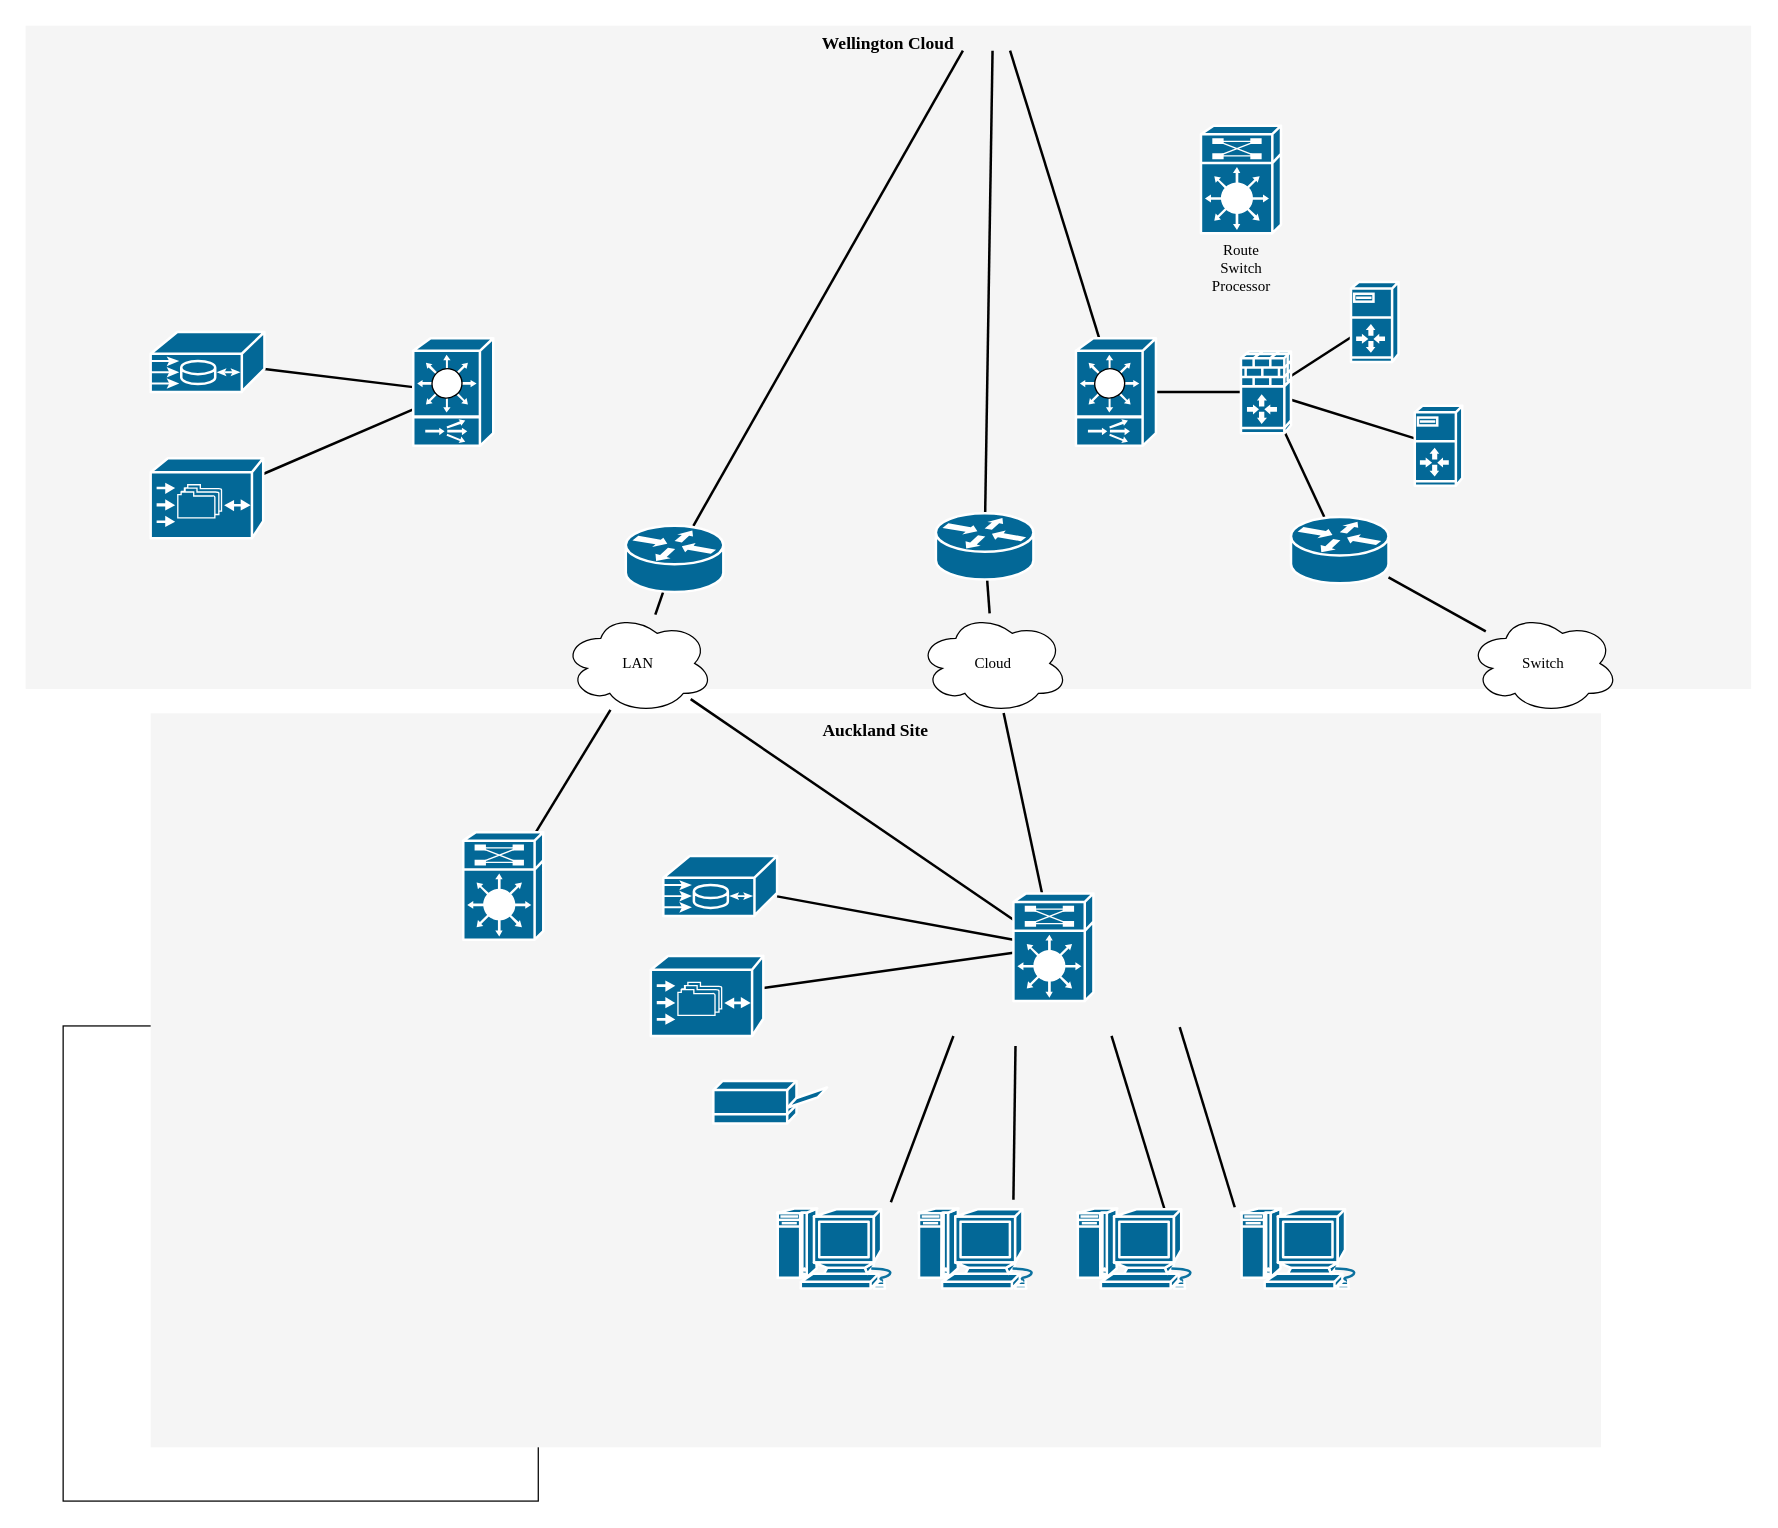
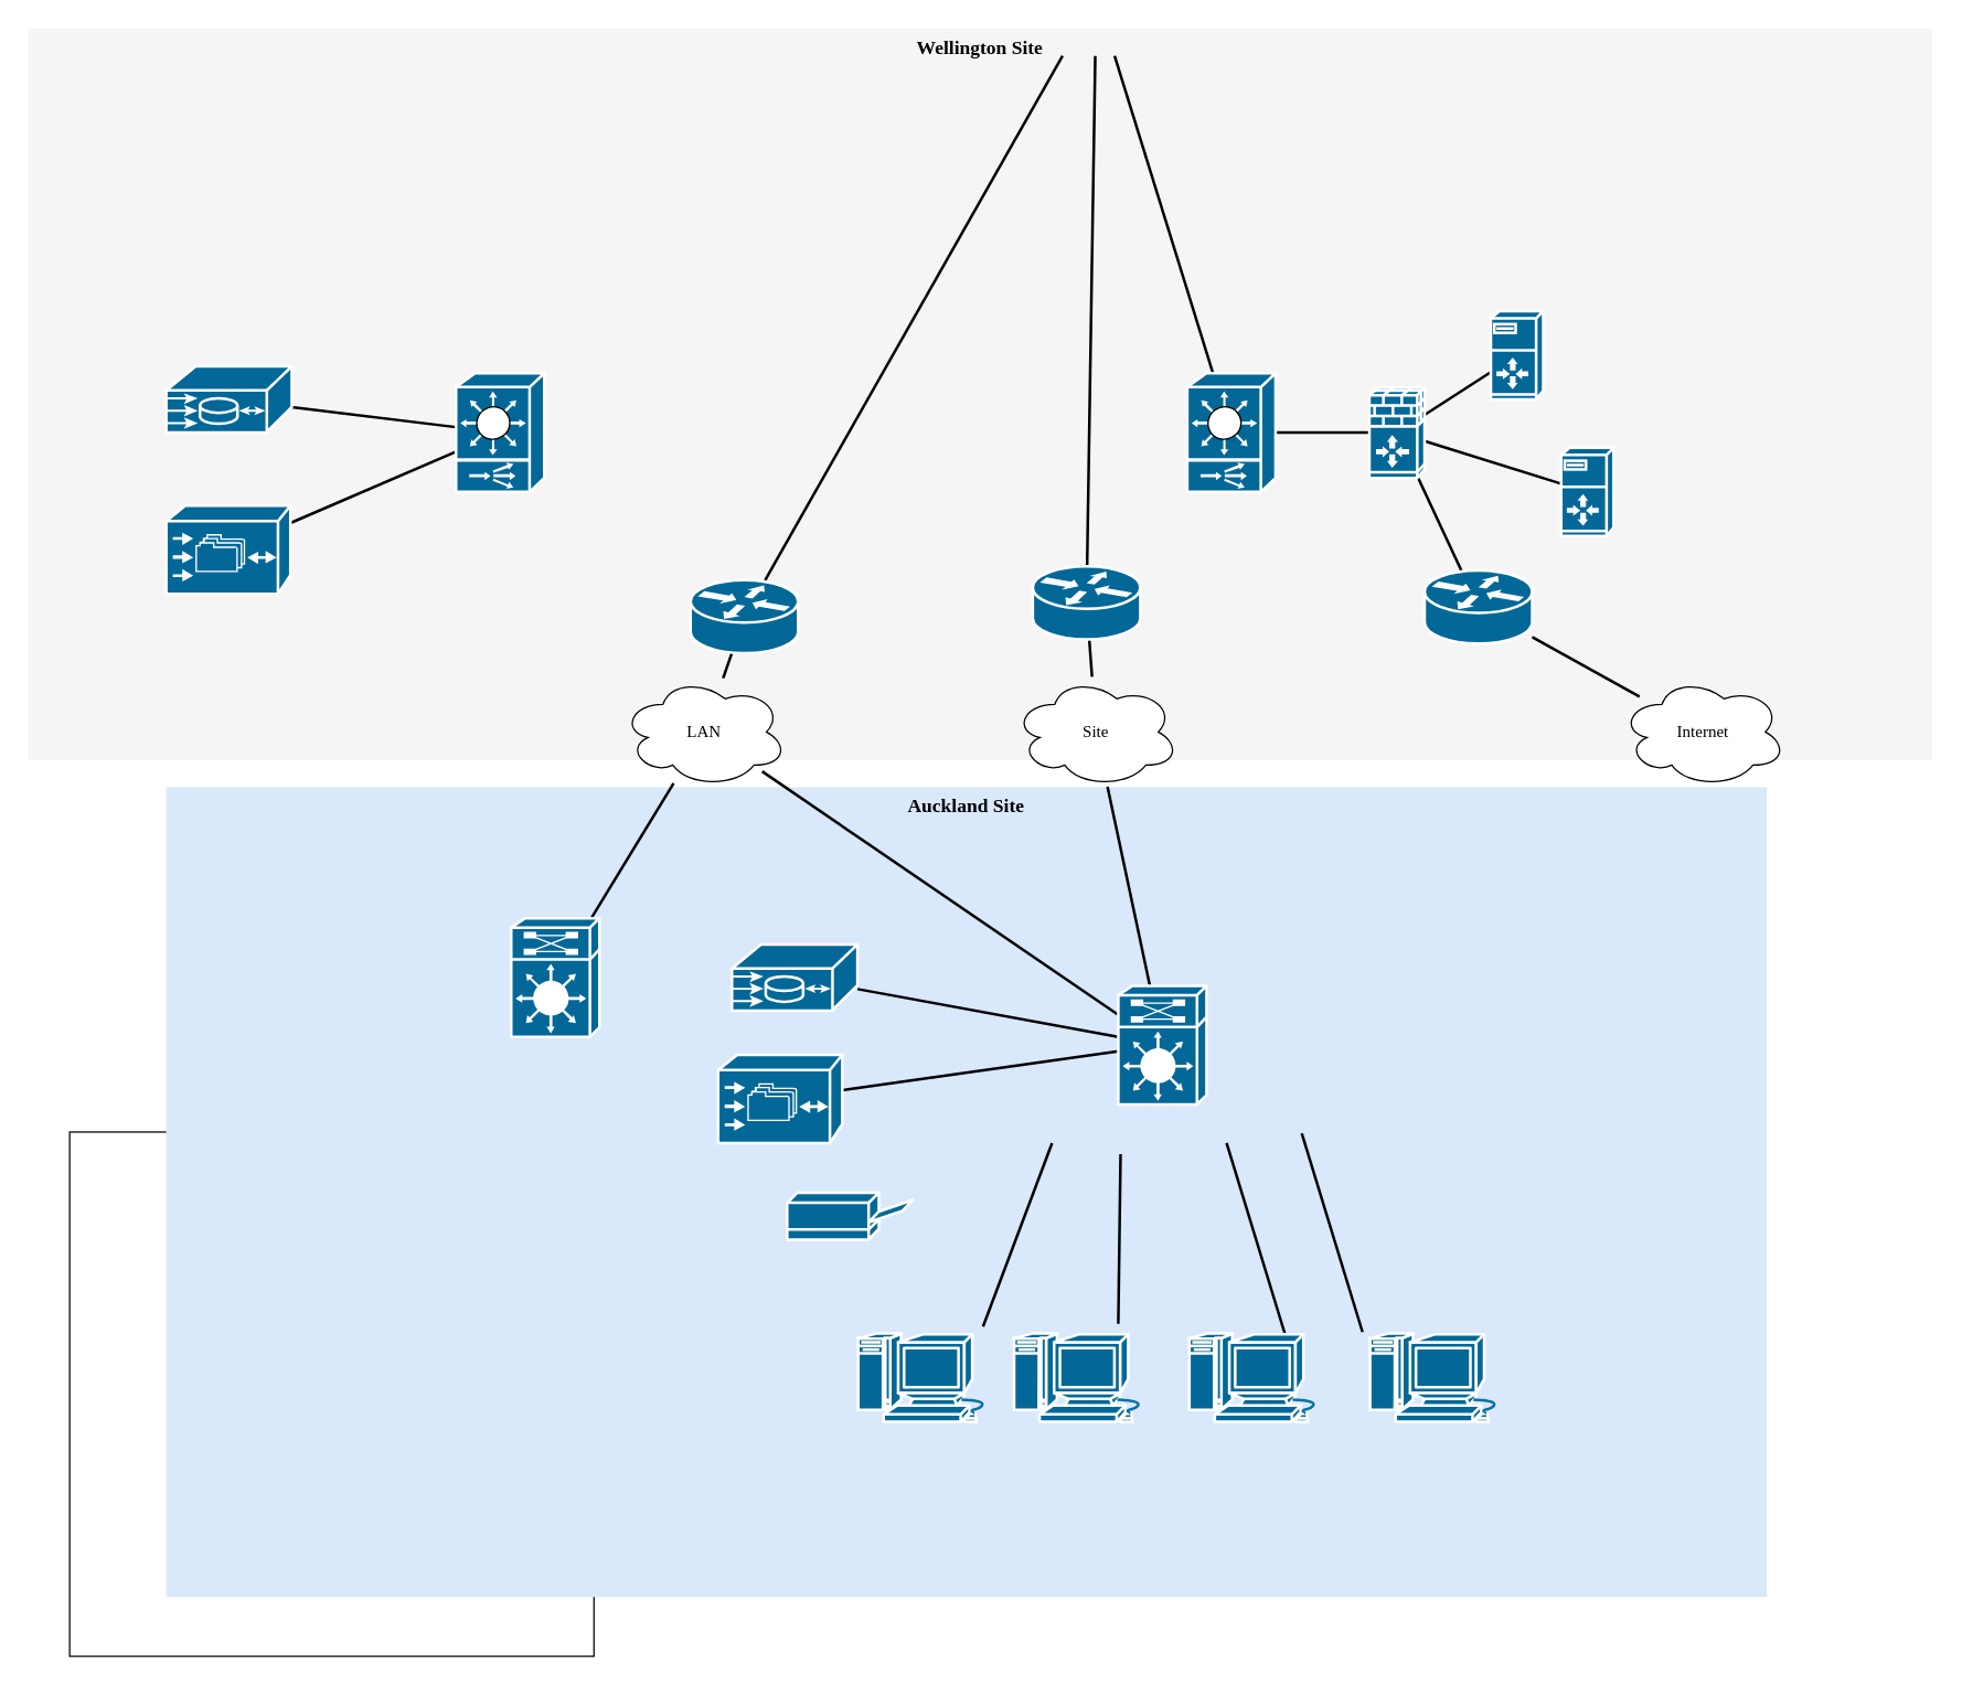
- <mxCell id="3" value="Wellington Cloud" style="whiteSpace=wrap;html=1;rounded=0;shadow=0;comic=0;strokeWidth=1;fontFamily=Verdana;fontSize=14;fillColor=#f5f5f5;strokeColor=none;fontStyle=1;verticalAlign=top;" vertex="1" parent="1"><mxGeometry x="20" y="20" width="1380" height="530.5" as="geometry" /></mxCell>
+ <mxCell id="3" value="Wellington Site" style="whiteSpace=wrap;html=1;rounded=0;shadow=0;comic=0;strokeWidth=1;fontFamily=Verdana;fontSize=14;fillColor=#f5f5f5;strokeColor=none;fontStyle=1;verticalAlign=top;" vertex="1" parent="1"><mxGeometry x="20" y="20" width="1380" height="530.5" as="geometry" /></mxCell>
- <mxCell id="5" value="Route&lt;div&gt;Switch&lt;/div&gt;&lt;div&gt;Processor&lt;/div&gt;" style="shape=mxgraph.cisco.misc.route_switch_processor;html=1;dashed=0;fillColor=#036897;strokeColor=#ffffff;strokeWidth=2;verticalLabelPosition=bottom;verticalAlign=top;rounded=0;shadow=0;comic=0;fontFamily=Verdana;fontSize=12;" vertex="1" parent="1"><mxGeometry x="960" y="100" width="64" height="86" as="geometry" /></mxCell>
- <mxCell id="26" value="Cloud" style="ellipse;shape=cloud;whiteSpace=wrap;html=1;rounded=0;shadow=0;comic=0;strokeWidth=1;fontFamily=Verdana;fontSize=12;" vertex="1" parent="1"><mxGeometry x="734" y="490" width="120" height="80" as="geometry" /></mxCell>
+ <mxCell id="26" value="Site" style="ellipse;shape=cloud;whiteSpace=wrap;html=1;rounded=0;shadow=0;comic=0;strokeWidth=1;fontFamily=Verdana;fontSize=12;" vertex="1" parent="1"><mxGeometry x="734" y="490" width="120" height="80" as="geometry" /></mxCell>
- <mxCell id="27" value="Switch" style="ellipse;shape=cloud;whiteSpace=wrap;html=1;rounded=0;shadow=0;comic=0;strokeWidth=1;fontFamily=Verdana;fontSize=12;" vertex="1" parent="1"><mxGeometry x="1174" y="490" width="120" height="80" as="geometry" /></mxCell>
+ <mxCell id="27" value="Internet" style="ellipse;shape=cloud;whiteSpace=wrap;html=1;rounded=0;shadow=0;comic=0;strokeWidth=1;fontFamily=Verdana;fontSize=12;" vertex="1" parent="1"><mxGeometry x="1174" y="490" width="120" height="80" as="geometry" /></mxCell>
- <mxCell id="4" value="Auckland Site" style="whiteSpace=wrap;html=1;rounded=0;shadow=0;comic=0;strokeWidth=1;fontFamily=Verdana;fontSize=14;fillColor=#f5f5f5;strokeColor=none;fontStyle=1;verticalAlign=top;" vertex="1" parent="1"><mxGeometry x="120" y="570" width="1160" height="587" as="geometry" /></mxCell>
+ <mxCell id="4" value="Auckland Site" style="whiteSpace=wrap;html=1;rounded=0;shadow=0;comic=0;strokeWidth=1;fontFamily=Verdana;fontSize=14;fillColor=#dae8fc;strokeColor=none;fontStyle=1;verticalAlign=top;" vertex="1" parent="1"><mxGeometry x="120" y="570" width="1160" height="587" as="geometry" /></mxCell>
